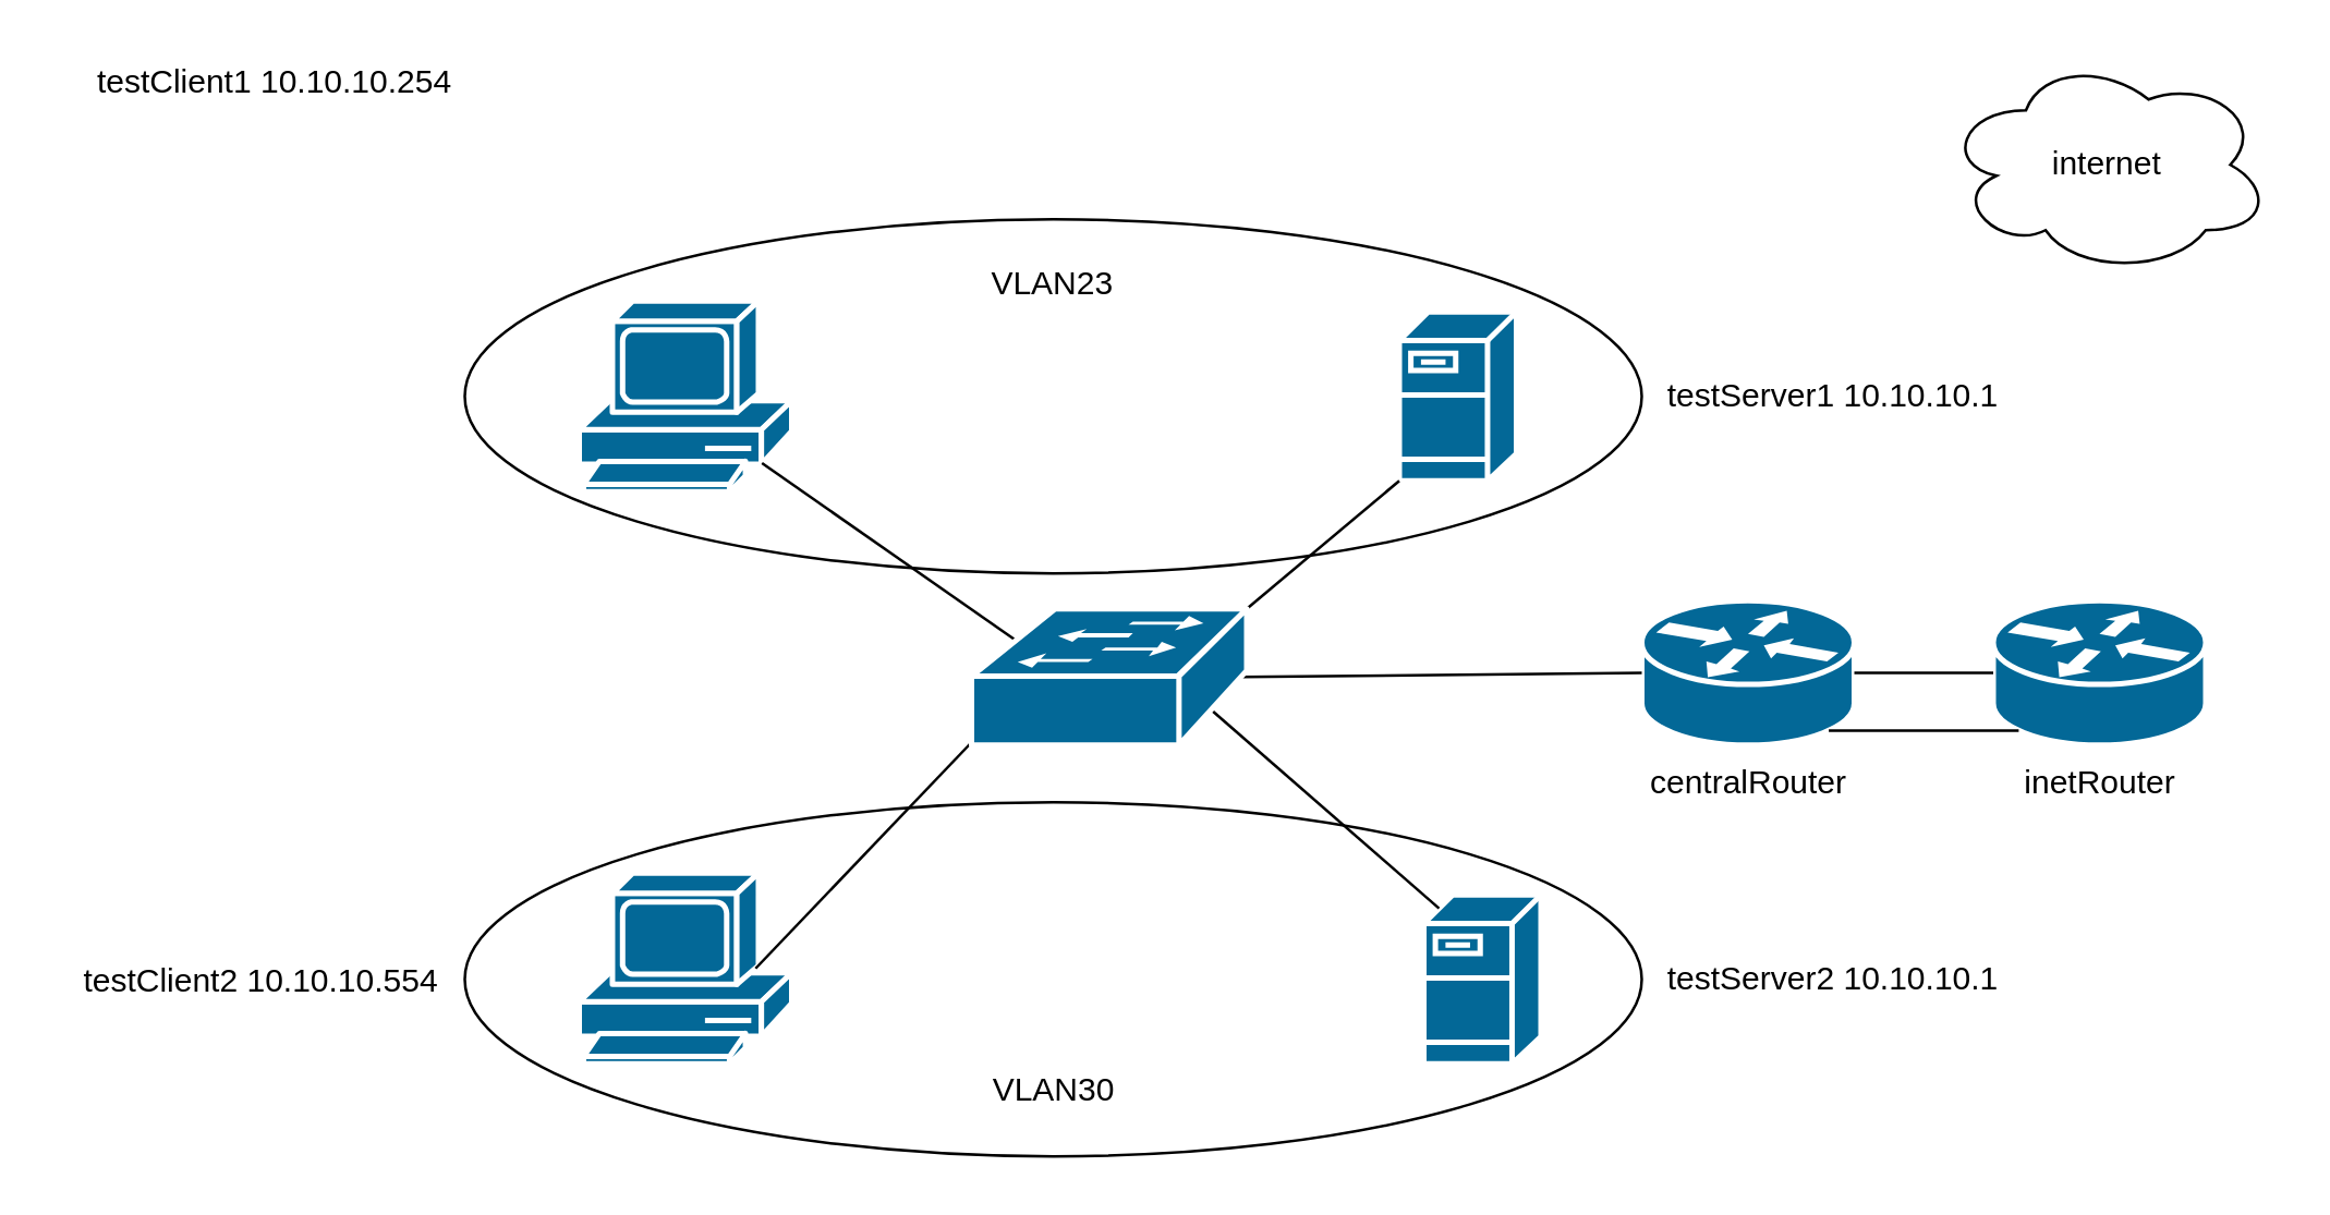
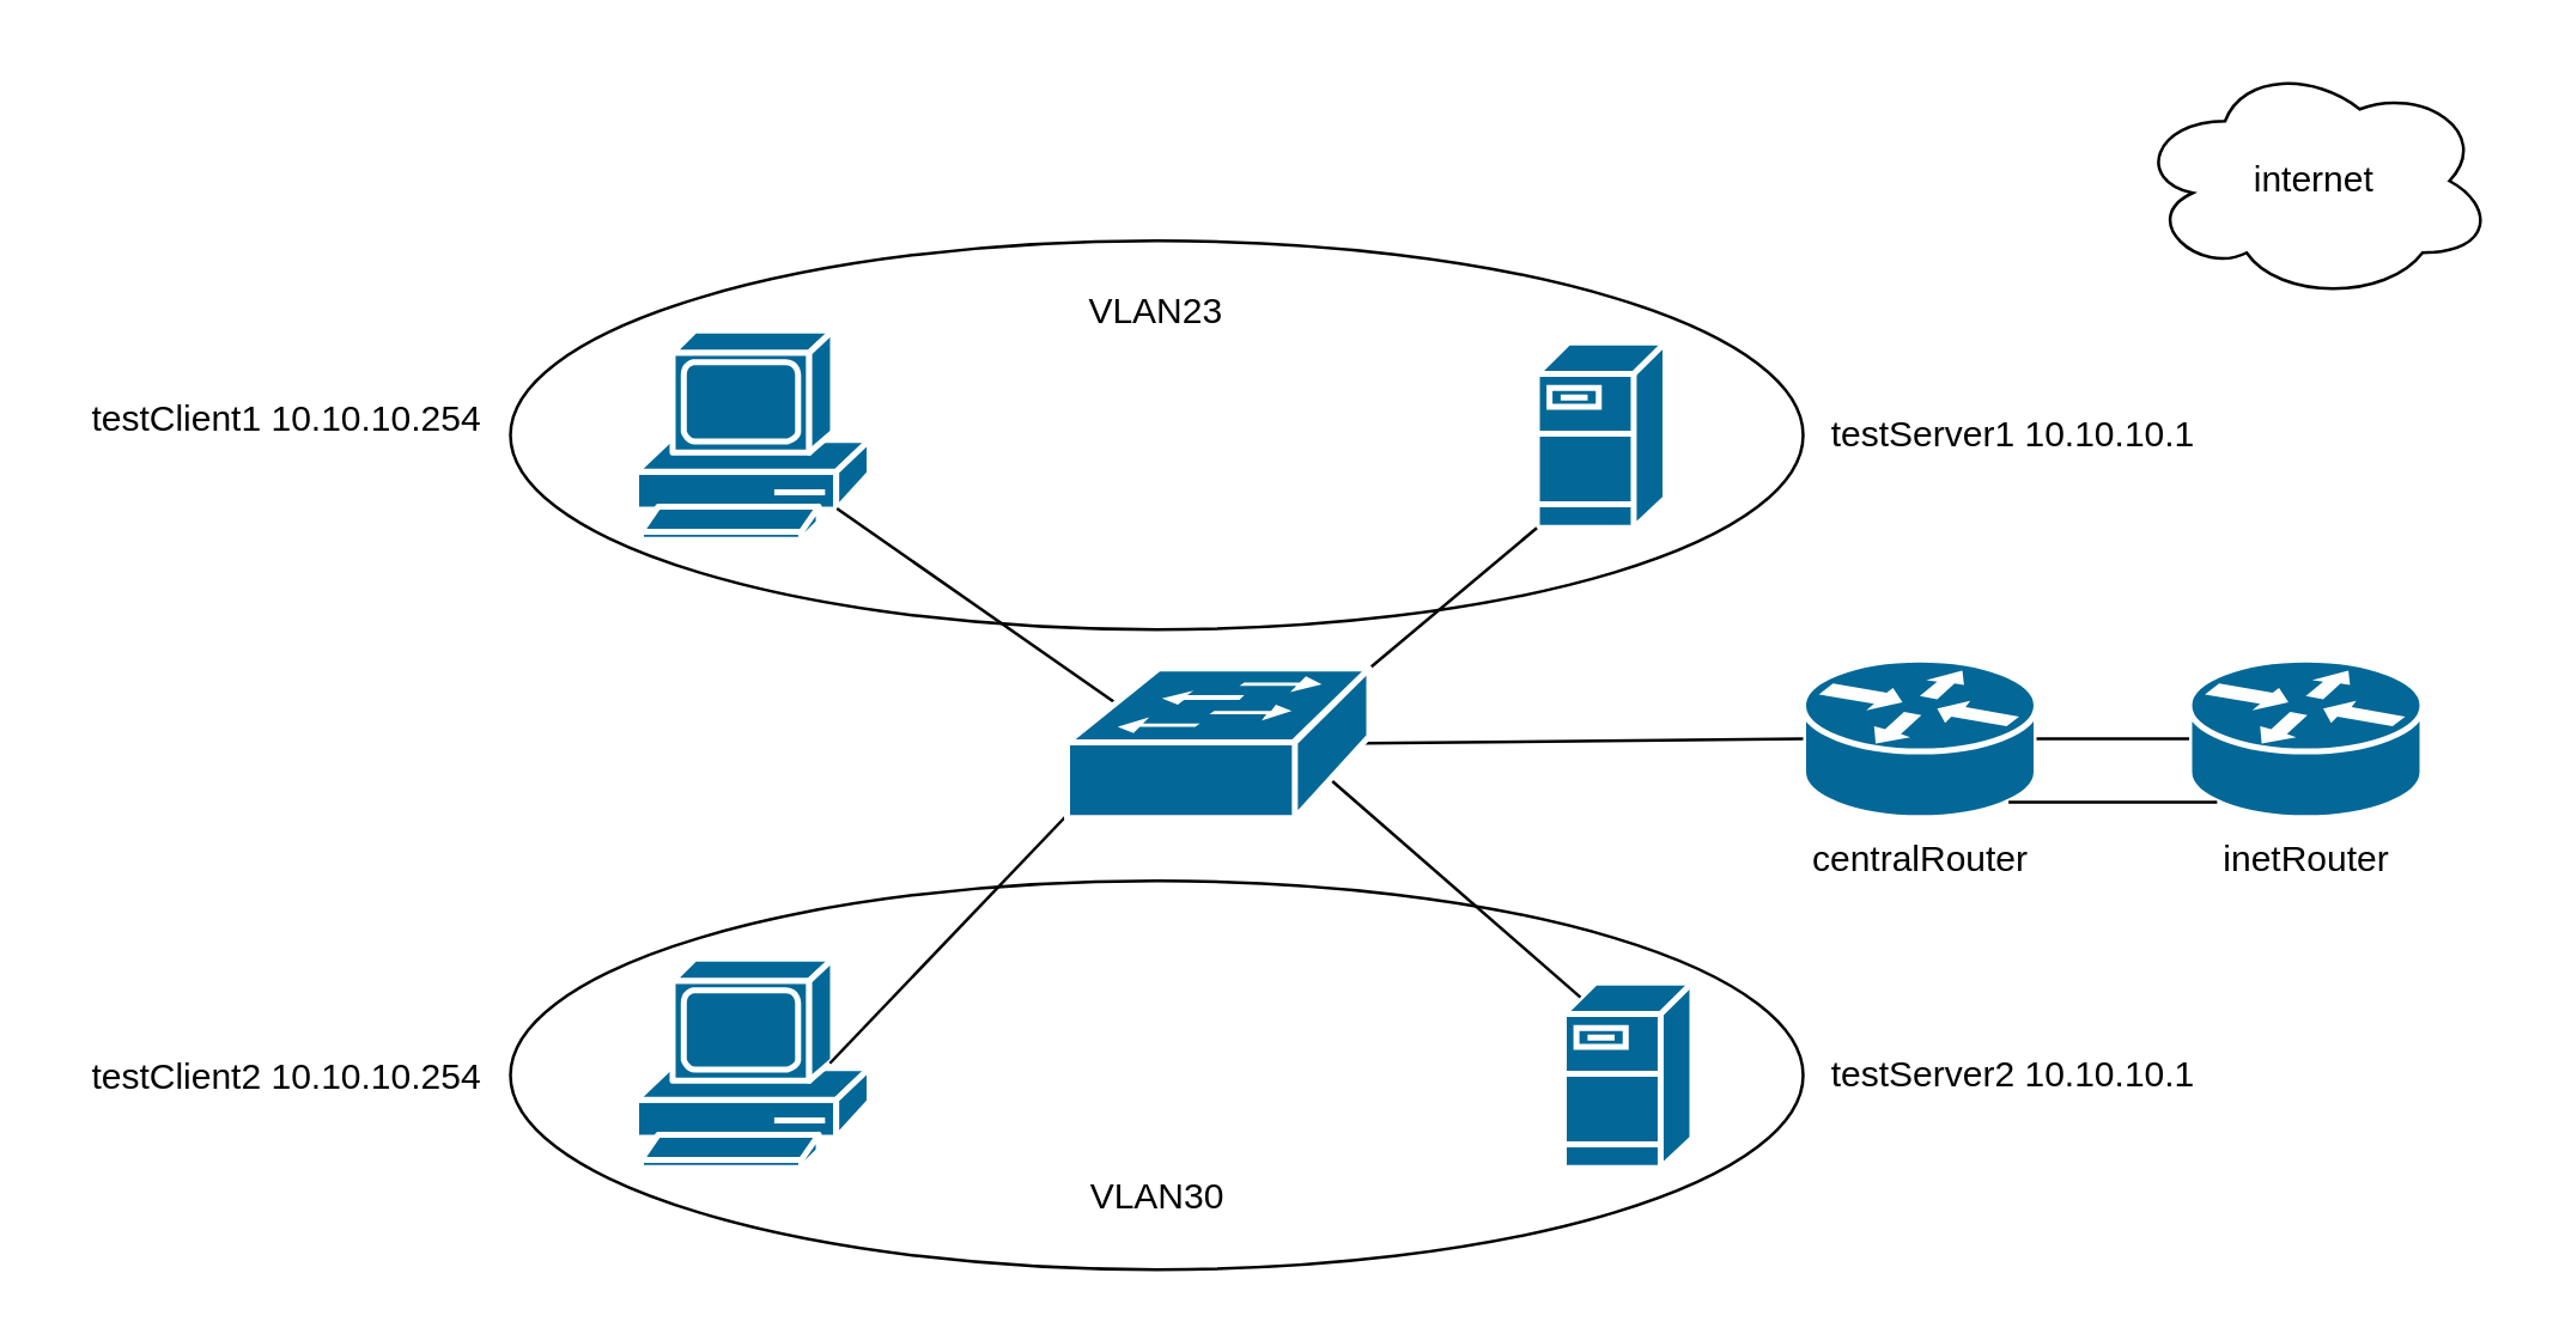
- <mxCell id="18" value="testClient1 10.10.10.254&lt;br&gt;" style="text;html=1;align=center;verticalAlign=middle;resizable=0;points=[];autosize=1;strokeColor=none;fillColor=none;" vertex="1" parent="1"><mxGeometry x="25" y="20" width="150" height="20" as="geometry" /></mxCell>
+ <mxCell id="18" value="testClient1 10.10.10.254&lt;br&gt;" style="text;html=1;align=center;verticalAlign=middle;resizable=0;points=[];autosize=1;strokeColor=none;fillColor=none;" vertex="1" parent="1"><mxGeometry x="20" y="130" width="150" height="20" as="geometry" /></mxCell>
- <mxCell id="19" value="testClient2 10.10.10.554" style="text;html=1;align=center;verticalAlign=middle;resizable=0;points=[];autosize=1;strokeColor=none;fillColor=none;" vertex="1" parent="1"><mxGeometry x="20" y="350" width="150" height="20" as="geometry" /></mxCell>
+ <mxCell id="19" value="testClient2 10.10.10.254" style="text;html=1;align=center;verticalAlign=middle;resizable=0;points=[];autosize=1;strokeColor=none;fillColor=none;" vertex="1" parent="1"><mxGeometry x="20" y="350" width="150" height="20" as="geometry" /></mxCell>
